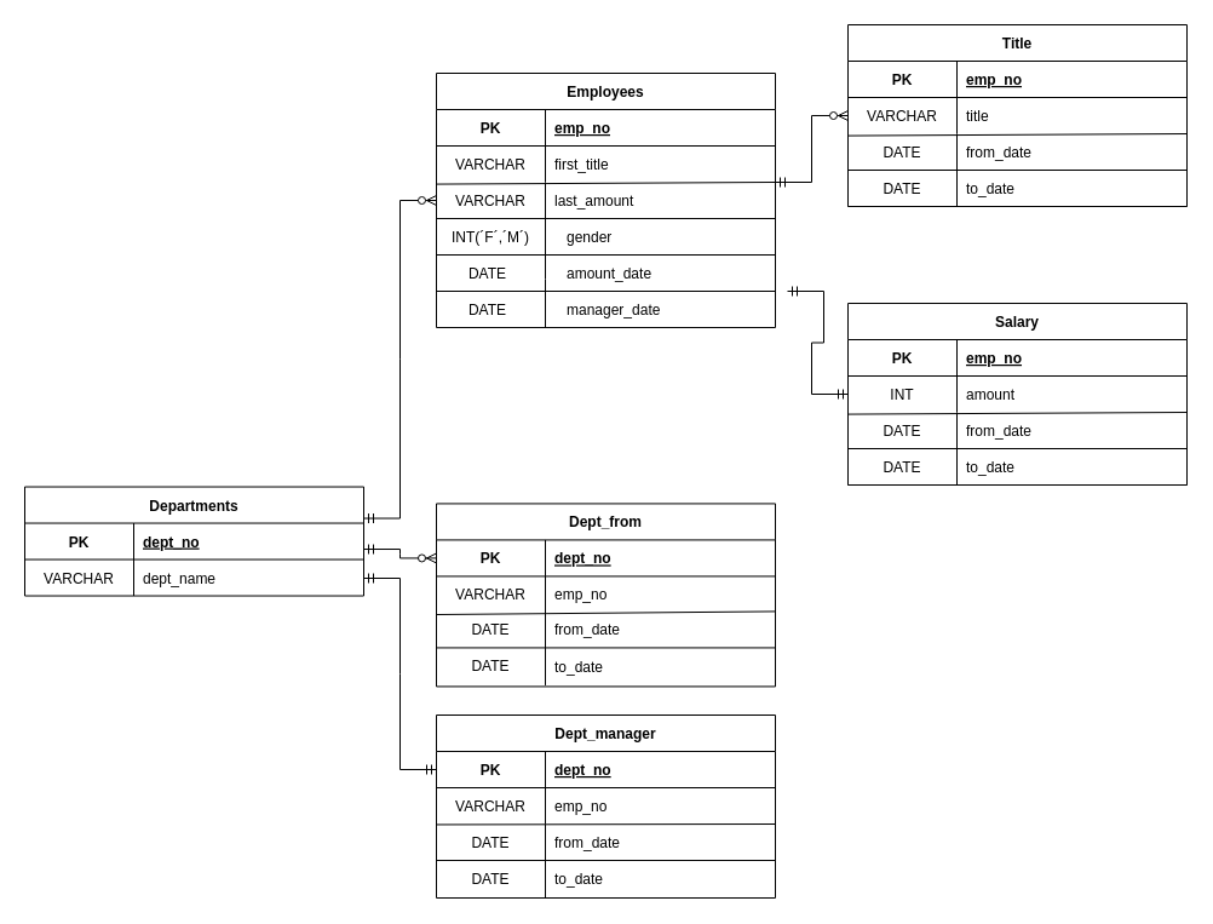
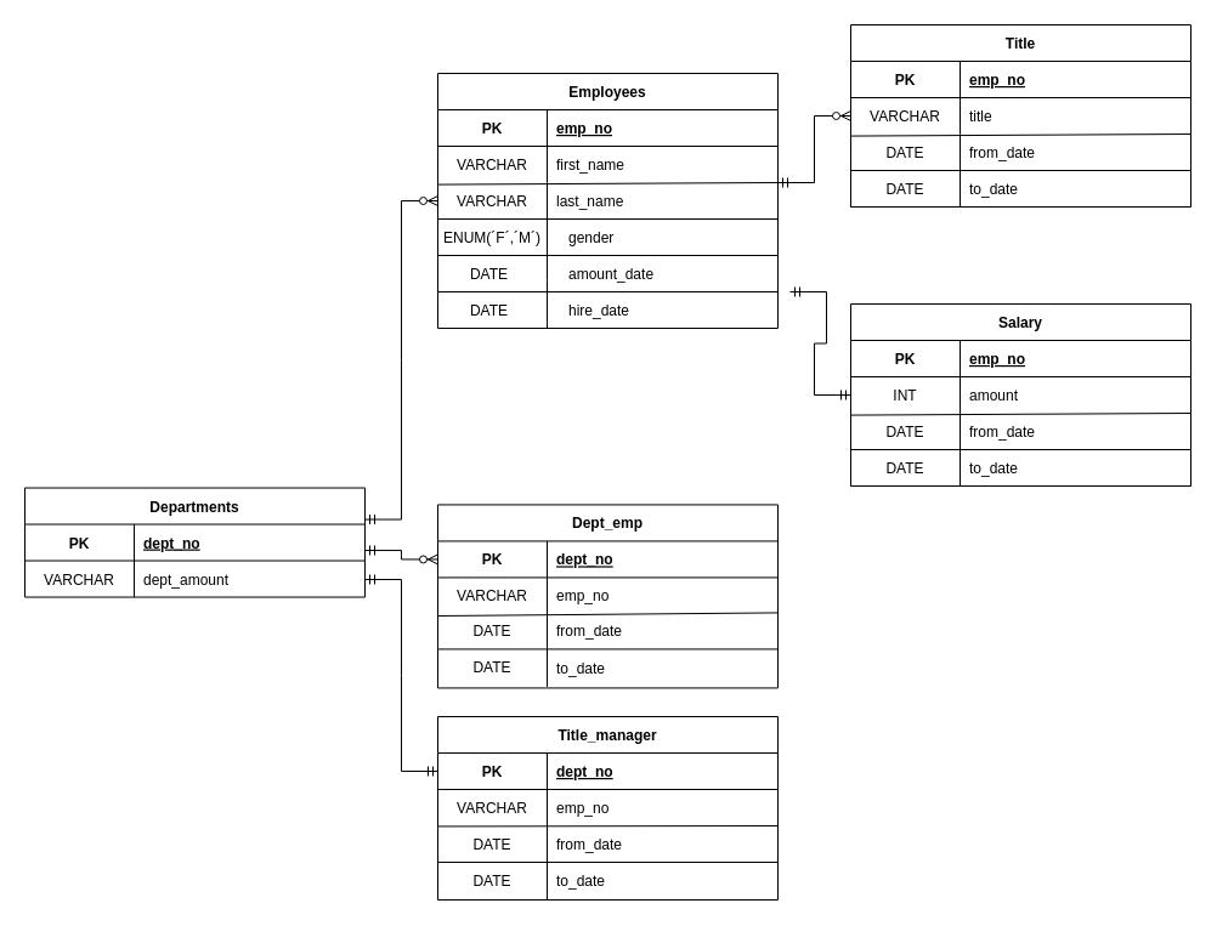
- <mxCell id="8" value="first_title" style="shape=partialRectangle;overflow=hidden;connectable=0;fillColor=none;top=0;left=0;bottom=0;right=0;align=left;spacingLeft=6;" parent="6" vertex="1"><mxGeometry x="90" width="190" height="30" as="geometry"><mxRectangle width="190" height="30" as="alternateBounds" /></mxGeometry></mxCell>
+ <mxCell id="8" value="first_name" style="shape=partialRectangle;overflow=hidden;connectable=0;fillColor=none;top=0;left=0;bottom=0;right=0;align=left;spacingLeft=6;" parent="6" vertex="1"><mxGeometry x="90" width="190" height="30" as="geometry"><mxRectangle width="190" height="30" as="alternateBounds" /></mxGeometry></mxCell>
- <mxCell id="13" value="last_amount" style="shape=partialRectangle;overflow=hidden;connectable=0;fillColor=none;top=0;left=0;bottom=0;right=0;align=left;spacingLeft=6;" vertex="1" parent="1"><mxGeometry x="450" y="150" width="190" height="30" as="geometry"><mxRectangle width="200" height="30" as="alternateBounds" /></mxGeometry></mxCell>
+ <mxCell id="13" value="last_name" style="shape=partialRectangle;overflow=hidden;connectable=0;fillColor=none;top=0;left=0;bottom=0;right=0;align=left;spacingLeft=6;" vertex="1" parent="1"><mxGeometry x="450" y="150" width="190" height="30" as="geometry"><mxRectangle width="200" height="30" as="alternateBounds" /></mxGeometry></mxCell>
- <mxCell id="19" value="INT(´F´,´M´)" style="shape=partialRectangle;overflow=hidden;connectable=0;fillColor=none;top=0;left=0;bottom=0;right=0;" vertex="1" parent="1"><mxGeometry x="365" y="180" width="80" height="30" as="geometry"><mxRectangle width="70" height="30" as="alternateBounds" /></mxGeometry></mxCell>
+ <mxCell id="19" value="ENUM(´F´,´M´)" style="shape=partialRectangle;overflow=hidden;connectable=0;fillColor=none;top=0;left=0;bottom=0;right=0;" vertex="1" parent="1"><mxGeometry x="365" y="180" width="80" height="30" as="geometry"><mxRectangle width="70" height="30" as="alternateBounds" /></mxGeometry></mxCell>
- <mxCell id="16" value="manager_date" style="shape=partialRectangle;overflow=hidden;connectable=0;fillColor=none;top=0;left=0;bottom=0;right=0;align=left;spacingLeft=6;" vertex="1" parent="1"><mxGeometry x="460" y="240" width="180" height="30" as="geometry"><mxRectangle width="200" height="30" as="alternateBounds" /></mxGeometry></mxCell>
+ <mxCell id="16" value="hire_date" style="shape=partialRectangle;overflow=hidden;connectable=0;fillColor=none;top=0;left=0;bottom=0;right=0;align=left;spacingLeft=6;" vertex="1" parent="1"><mxGeometry x="460" y="240" width="180" height="30" as="geometry"><mxRectangle width="200" height="30" as="alternateBounds" /></mxGeometry></mxCell>
- <mxCell id="59" value="Dept_from" style="shape=table;startSize=30;container=1;collapsible=1;childLayout=tableLayout;fixedRows=1;rowLines=0;fontStyle=1;align=center;resizeLast=1;" vertex="1" parent="1"><mxGeometry x="360" y="415.43" width="280" height="151" as="geometry" /></mxCell>
+ <mxCell id="59" value="Dept_emp" style="shape=table;startSize=30;container=1;collapsible=1;childLayout=tableLayout;fixedRows=1;rowLines=0;fontStyle=1;align=center;resizeLast=1;" vertex="1" parent="1"><mxGeometry x="360" y="415.43" width="280" height="151" as="geometry" /></mxCell>
- <mxCell id="58" value="dept_name" style="shape=partialRectangle;overflow=hidden;connectable=0;fillColor=none;top=0;left=0;bottom=0;right=0;align=left;spacingLeft=6;" vertex="1" parent="56"><mxGeometry x="90" width="190" height="30" as="geometry"><mxRectangle width="190" height="30" as="alternateBounds" /></mxGeometry></mxCell>
+ <mxCell id="58" value="dept_amount" style="shape=partialRectangle;overflow=hidden;connectable=0;fillColor=none;top=0;left=0;bottom=0;right=0;align=left;spacingLeft=6;" vertex="1" parent="56"><mxGeometry x="90" width="190" height="30" as="geometry"><mxRectangle width="190" height="30" as="alternateBounds" /></mxGeometry></mxCell>
- <mxCell id="76" value="Dept_manager" style="shape=table;startSize=30;container=1;collapsible=1;childLayout=tableLayout;fixedRows=1;rowLines=0;fontStyle=1;align=center;resizeLast=1;" vertex="1" parent="1"><mxGeometry x="360" y="590" width="280" height="151" as="geometry" /></mxCell>
+ <mxCell id="76" value="Title_manager" style="shape=table;startSize=30;container=1;collapsible=1;childLayout=tableLayout;fixedRows=1;rowLines=0;fontStyle=1;align=center;resizeLast=1;" vertex="1" parent="1"><mxGeometry x="360" y="590" width="280" height="151" as="geometry" /></mxCell>
